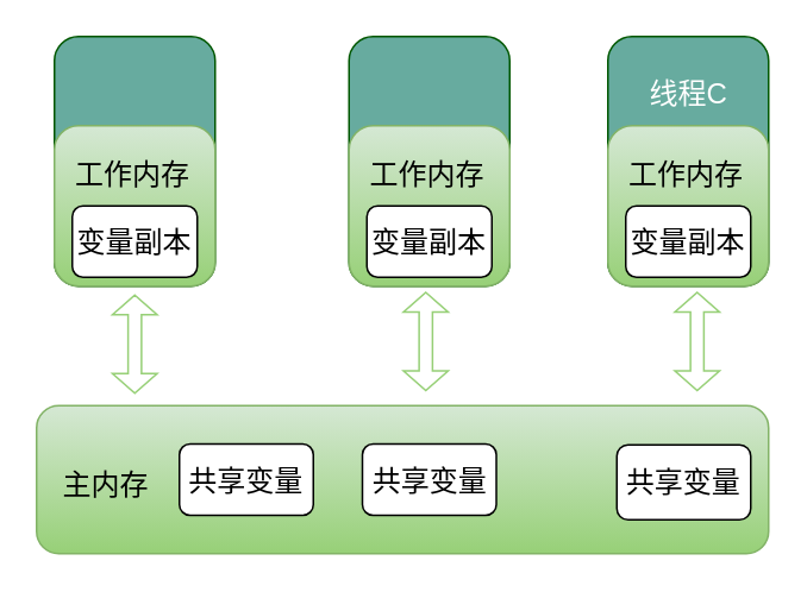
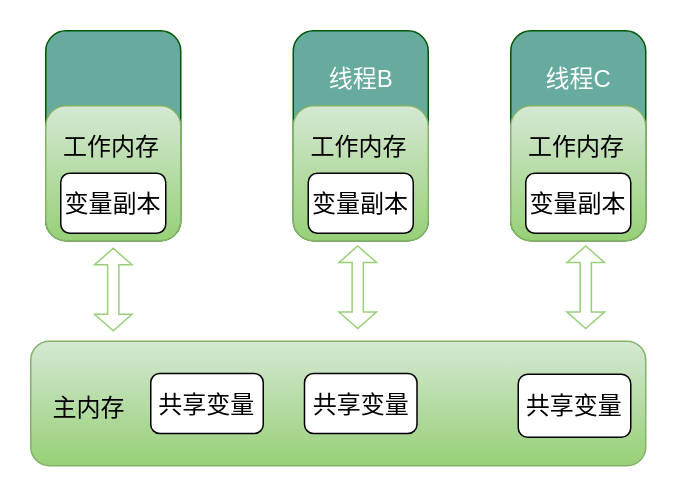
+ <mxCell id="9" value="线程B" style="text;html=1;resizable=0;points=[];autosize=1;align=center;verticalAlign=top;spacingTop=-4;fontSize=16;fontColor=#FFFFFF;" vertex="1" parent="1"><mxGeometry x="210" y="40" width="60" height="20" as="geometry" /></mxCell>
